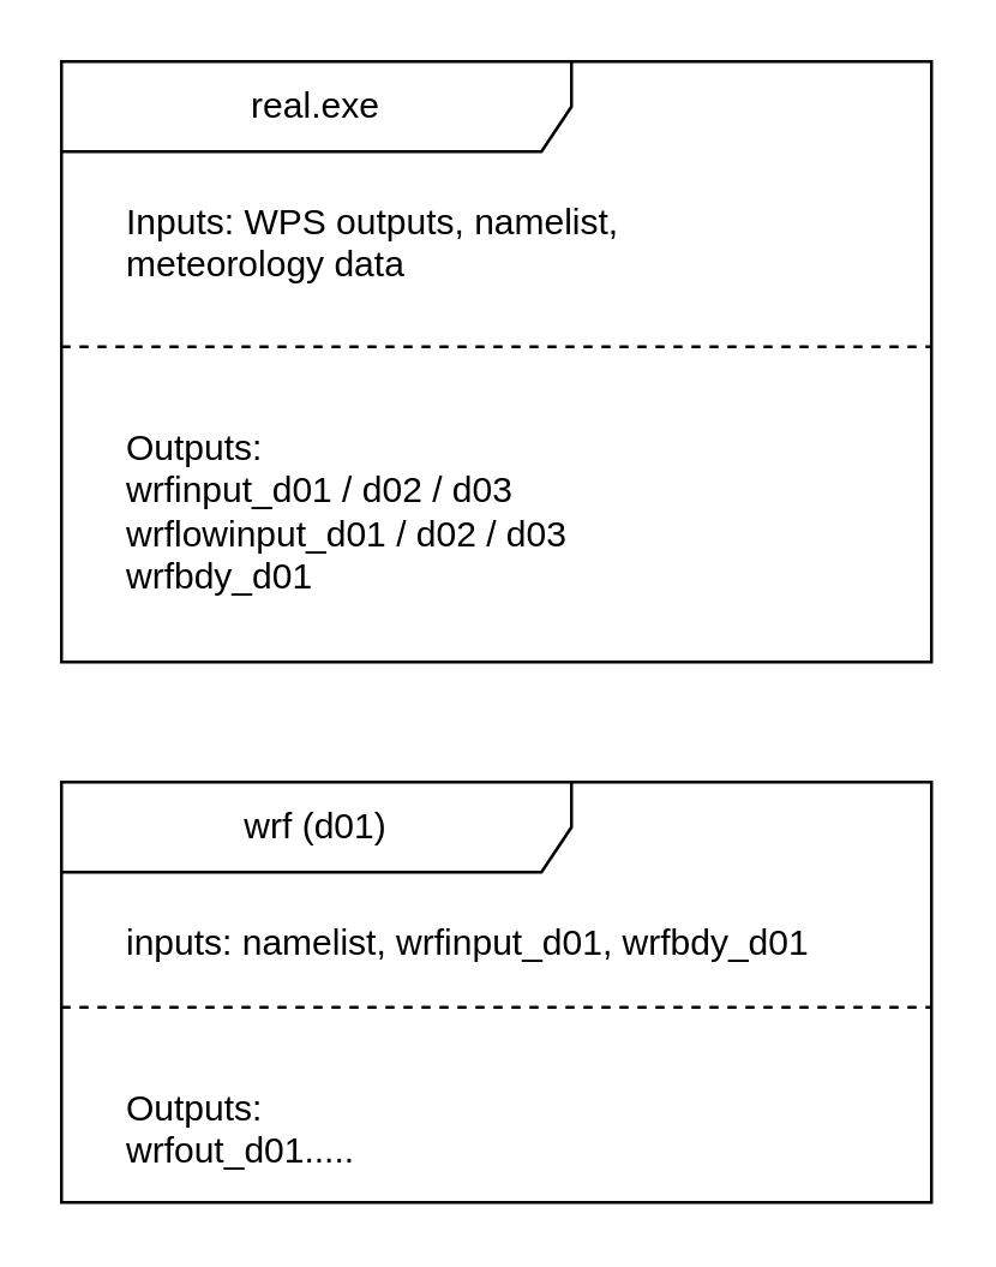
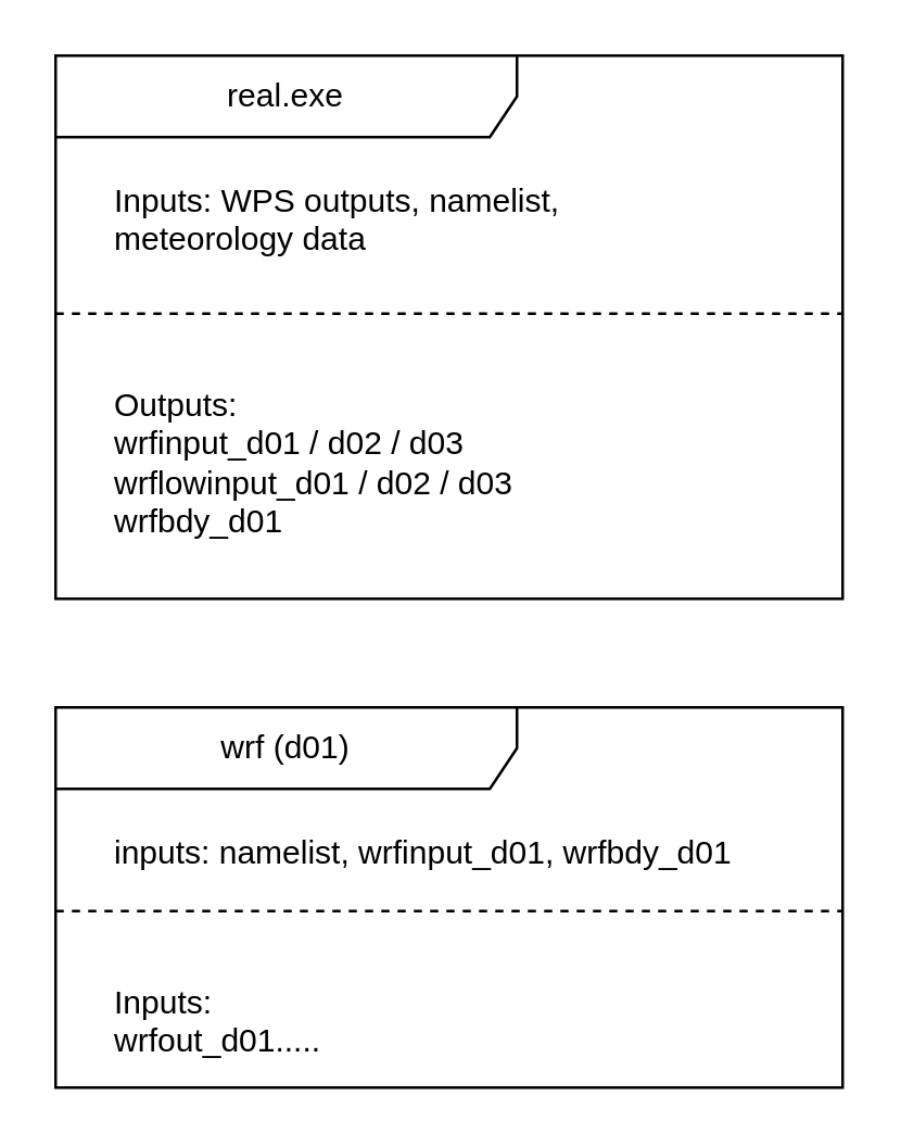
- <mxCell id="7" value="&lt;div&gt;Outputs:&lt;/div&gt;&lt;div&gt;wrfout_d01.....&lt;/div&gt;" style="line;strokeWidth=1;dashed=1;labelPosition=center;verticalLabelPosition=bottom;align=left;verticalAlign=top;spacingLeft=20;spacingTop=15;html=1;whiteSpace=wrap;" vertex="1" parent="5"><mxGeometry y="70" width="290" height="10" as="geometry" /></mxCell>
+ <mxCell id="7" value="&lt;div&gt;Inputs:&lt;/div&gt;&lt;div&gt;wrfout_d01.....&lt;/div&gt;" style="line;strokeWidth=1;dashed=1;labelPosition=center;verticalLabelPosition=bottom;align=left;verticalAlign=top;spacingLeft=20;spacingTop=15;html=1;whiteSpace=wrap;" vertex="1" parent="5"><mxGeometry y="70" width="290" height="10" as="geometry" /></mxCell>
